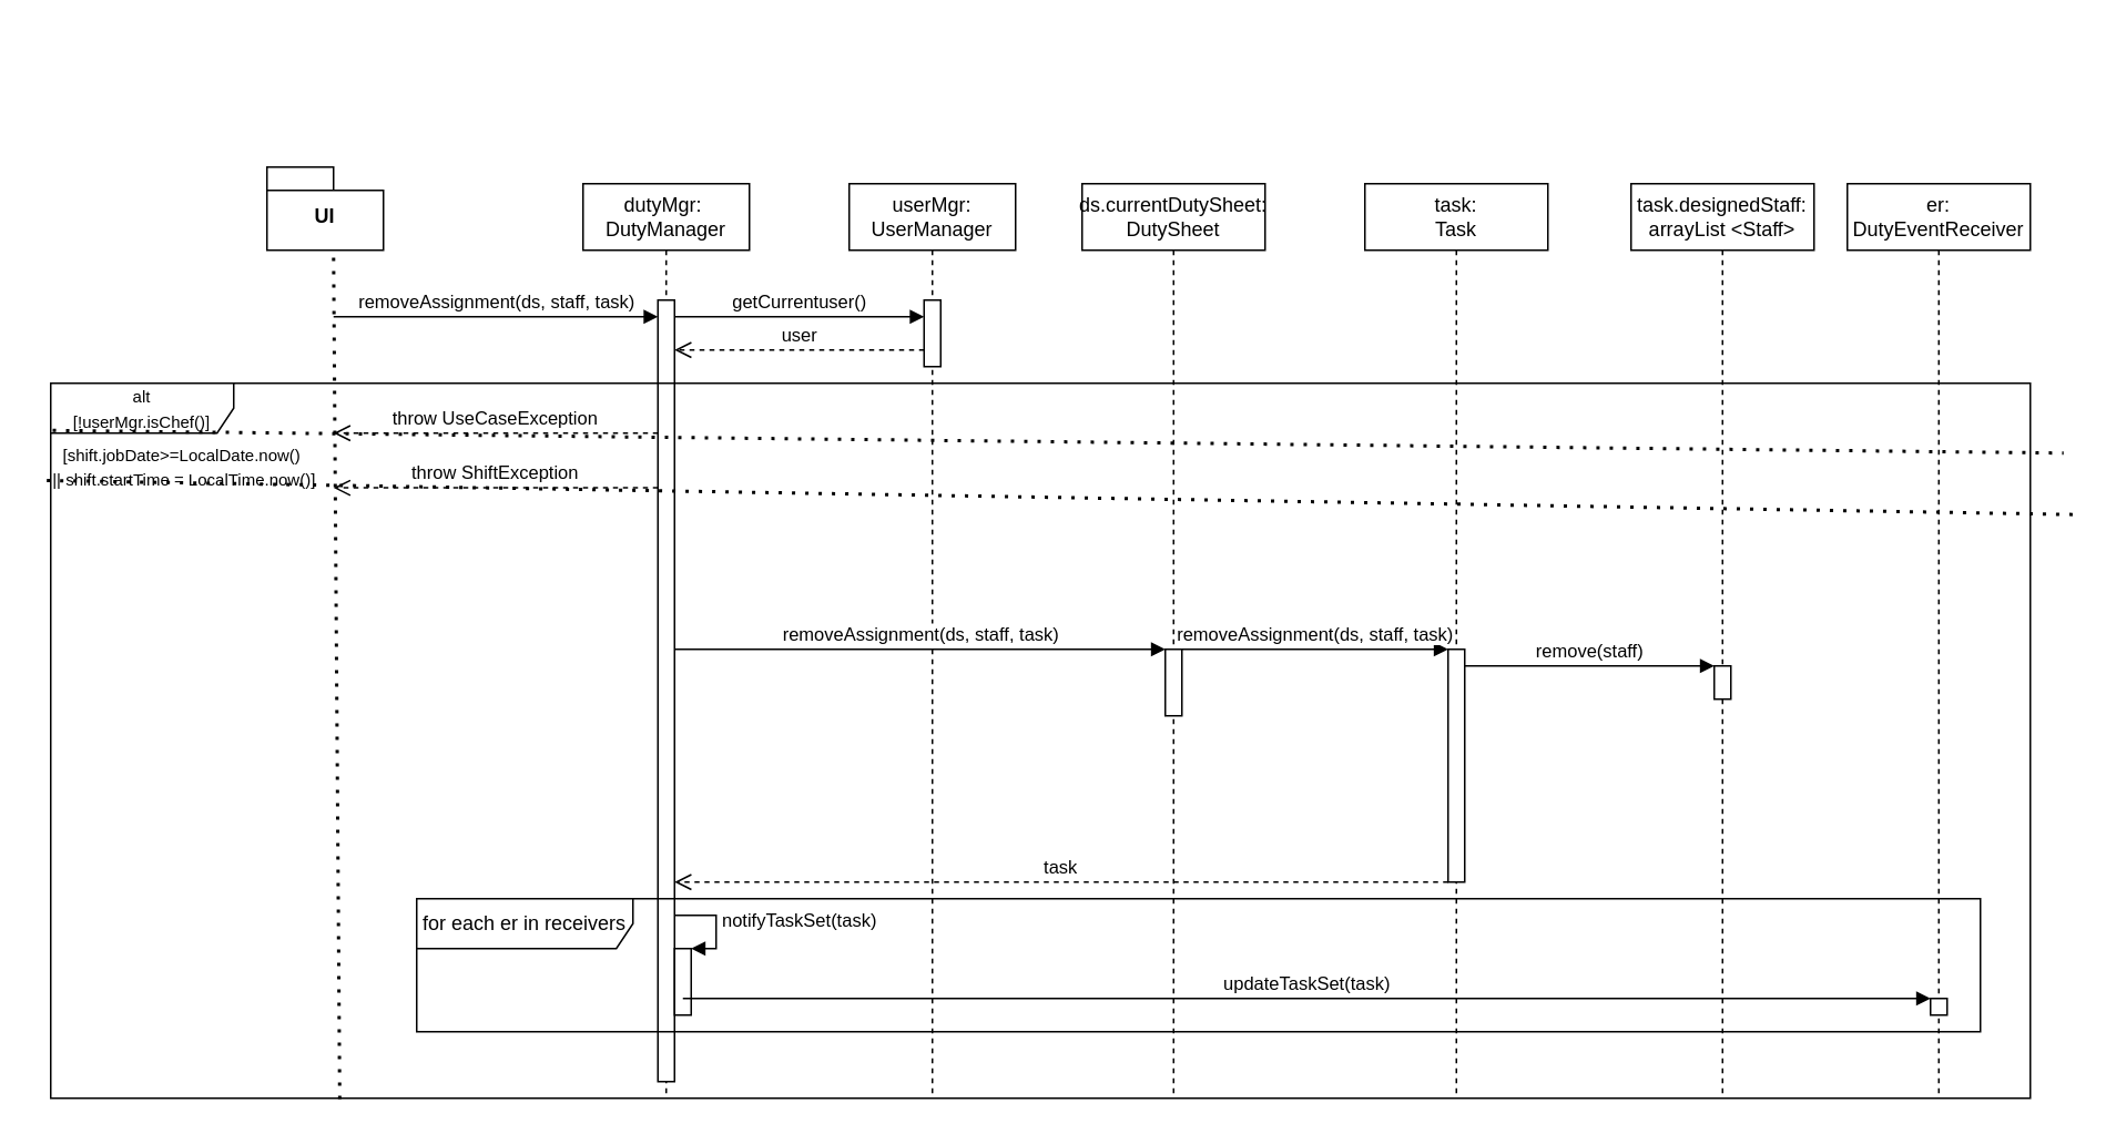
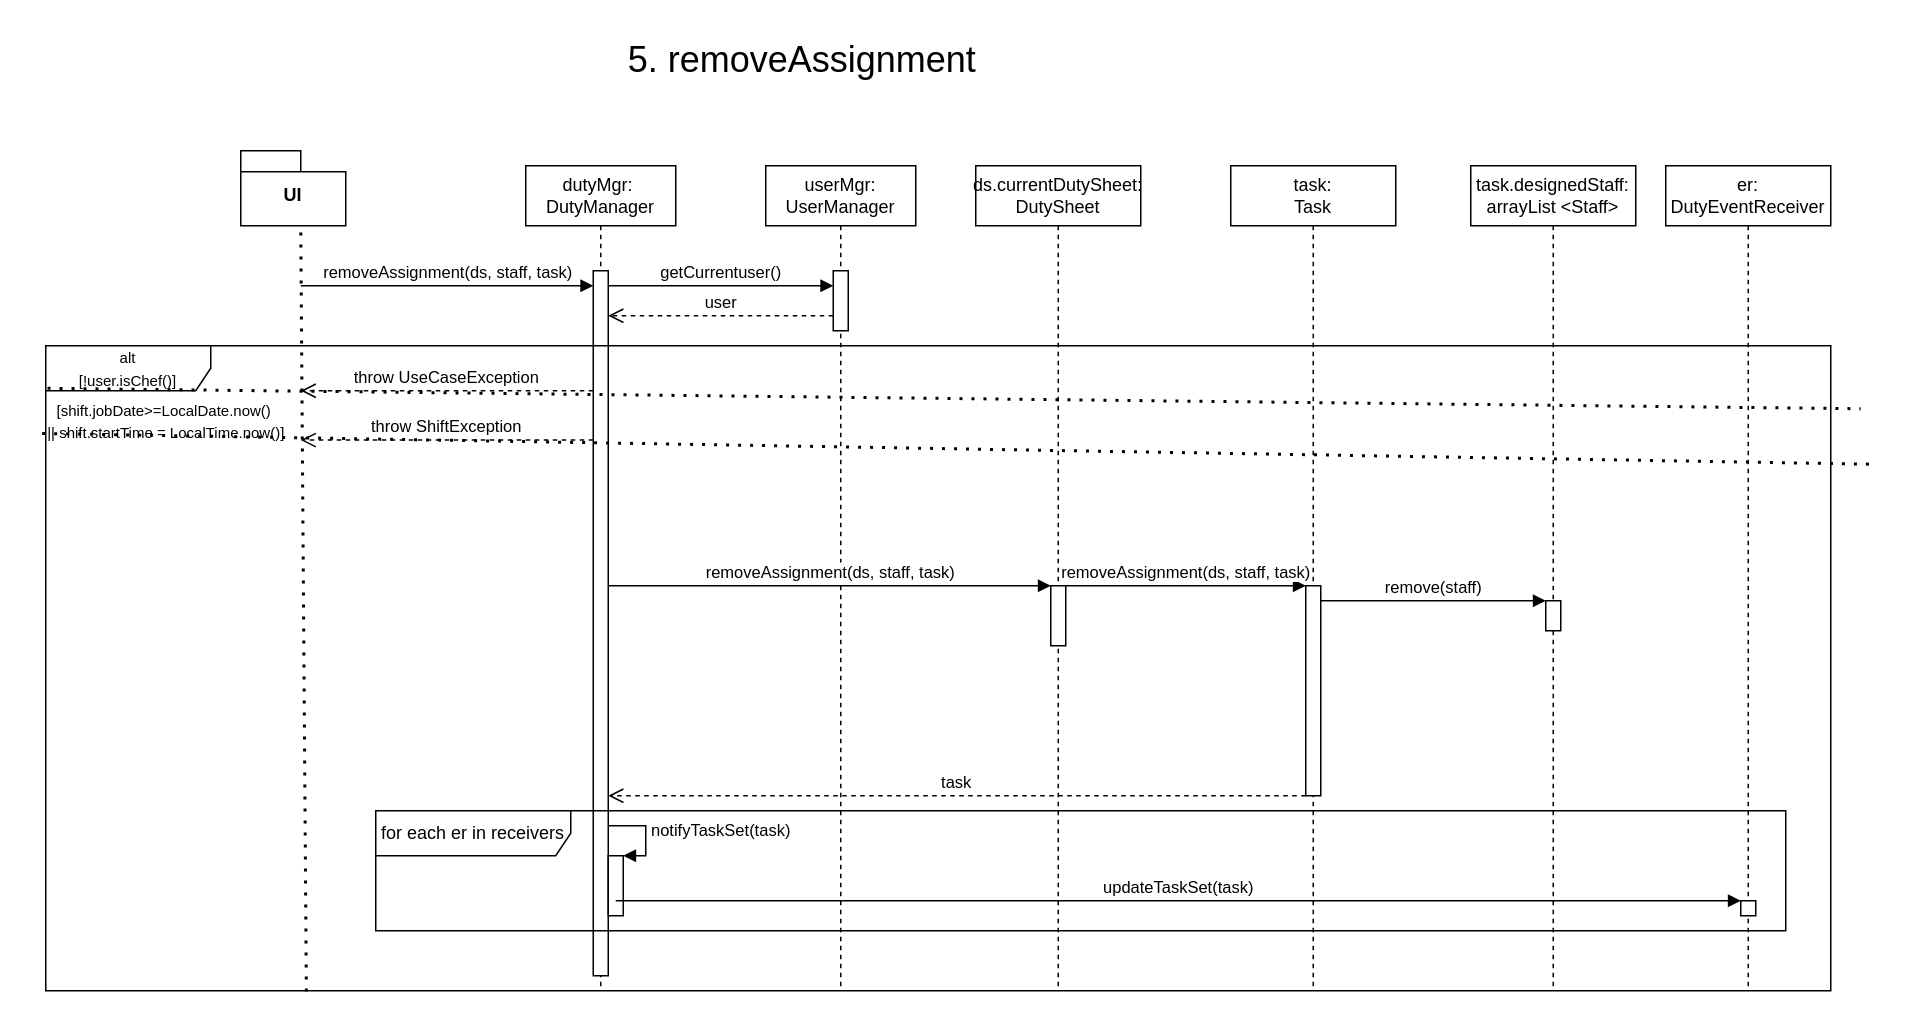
+ <mxCell id="8" value="&lt;font style=&quot;font-size: 24px;&quot;&gt;5. removeAssignment&lt;/font&gt;" style="text;html=1;align=center;verticalAlign=middle;resizable=0;points=[];autosize=1;strokeColor=none;fillColor=none;" vertex="1" parent="1"><mxGeometry x="404" y="20" width="260" height="40" as="geometry" /></mxCell>
- <mxCell id="28" value="&lt;font style=&quot;font-size: 10px;&quot;&gt;alt&lt;/font&gt;&lt;div&gt;&lt;font style=&quot;font-size: 10px;&quot;&gt;[!userMgr.isChef()]&lt;/font&gt;&lt;/div&gt;" style="shape=umlFrame;whiteSpace=wrap;html=1;pointerEvents=0;width=110;height=30;" vertex="1" parent="1"><mxGeometry x="30" y="230" width="1190" height="430" as="geometry" /></mxCell>
+ <mxCell id="28" value="&lt;font style=&quot;font-size: 10px;&quot;&gt;alt&lt;/font&gt;&lt;div&gt;&lt;font style=&quot;font-size: 10px;&quot;&gt;[!user.isChef()]&lt;/font&gt;&lt;/div&gt;" style="shape=umlFrame;whiteSpace=wrap;html=1;pointerEvents=0;width=110;height=30;" vertex="1" parent="1"><mxGeometry x="30" y="230" width="1190" height="430" as="geometry" /></mxCell>
